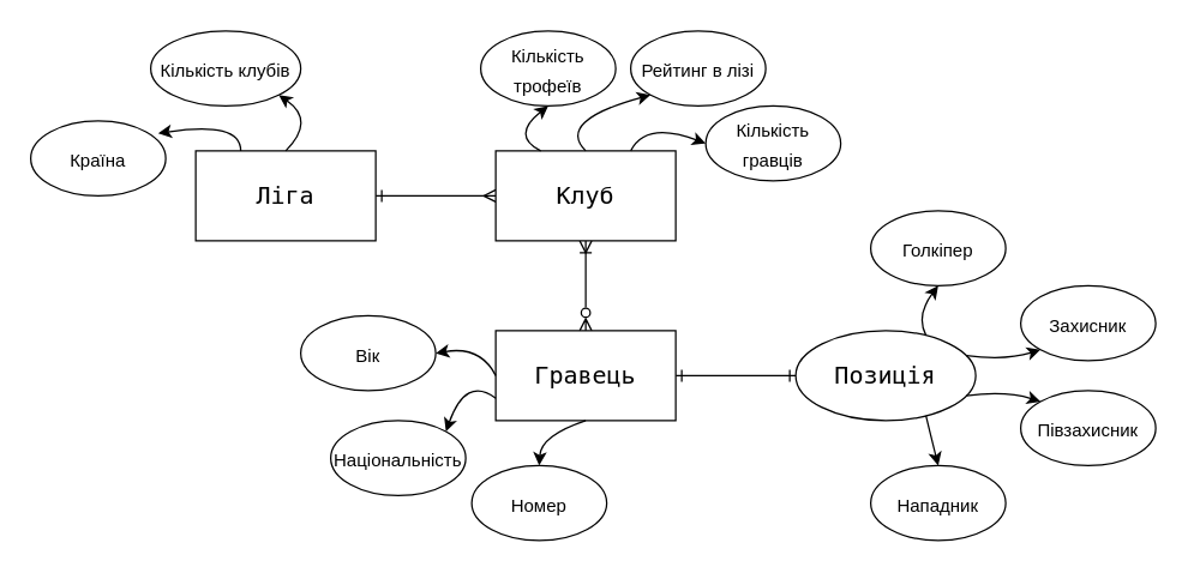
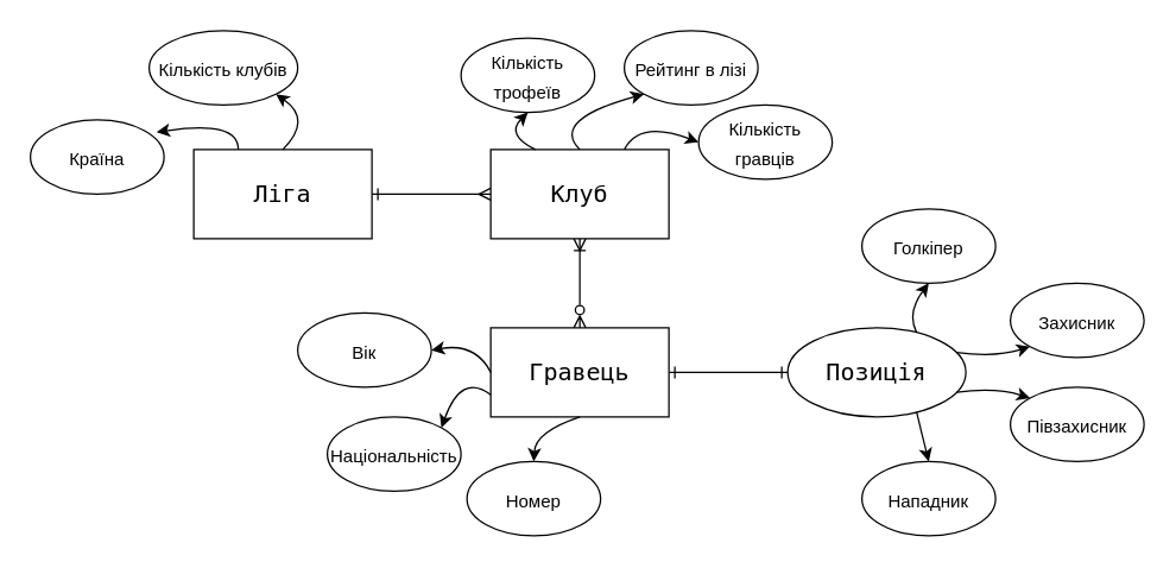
- <mxCell id="15" value="&lt;font style=&quot;font-size: 12px;&quot;&gt;Кількість трофеїв&lt;/font&gt;" style="ellipse;whiteSpace=wrap;html=1;fontSize=16;" parent="1" vertex="1"><mxGeometry x="320" y="20" width="90" height="50" as="geometry" /></mxCell>
+ <mxCell id="15" value="&lt;font style=&quot;font-size: 12px;&quot;&gt;Кількість трофеїв&lt;/font&gt;" style="ellipse;whiteSpace=wrap;html=1;fontSize=16;" parent="1" vertex="1"><mxGeometry x="310" y="25" width="90" height="50" as="geometry" /></mxCell>
